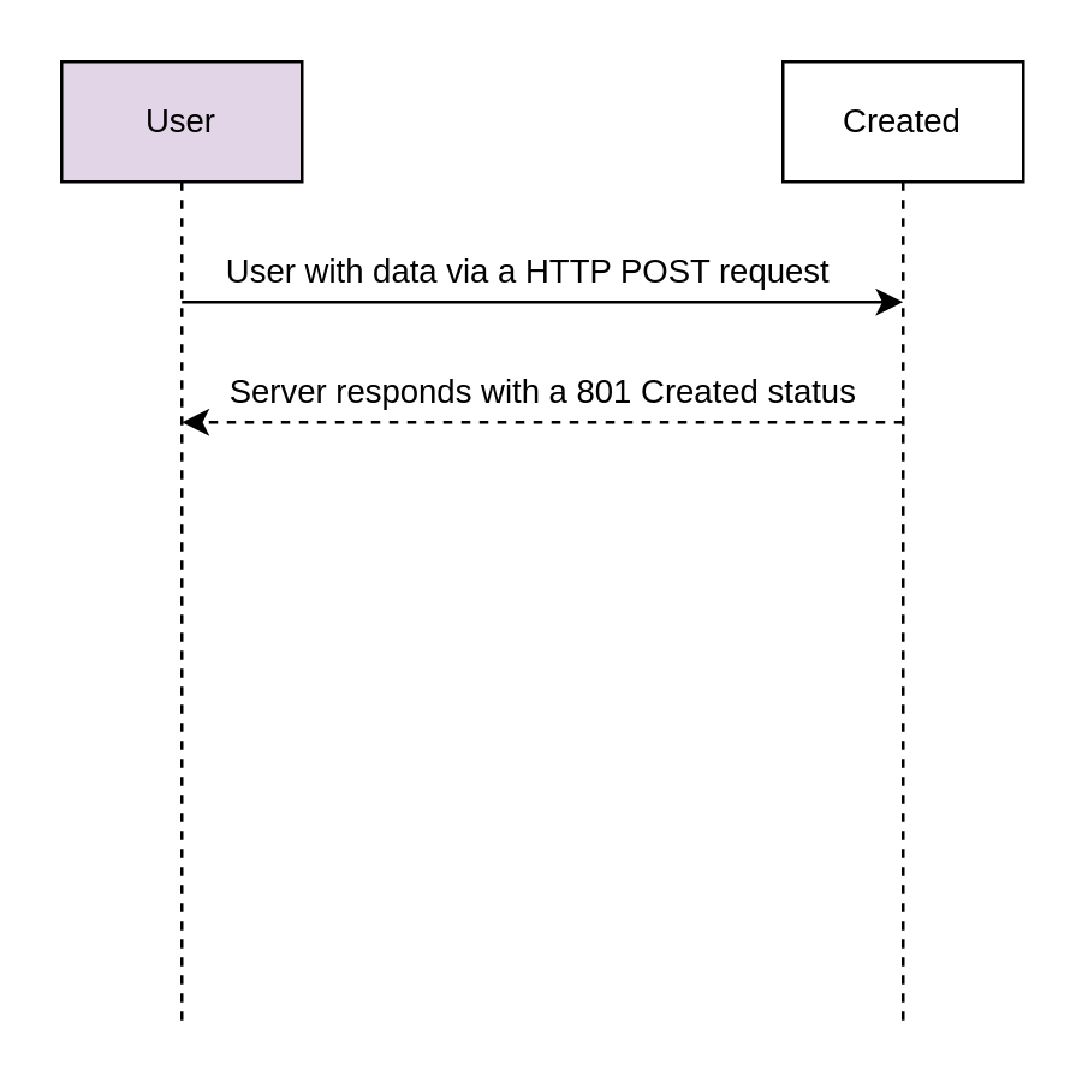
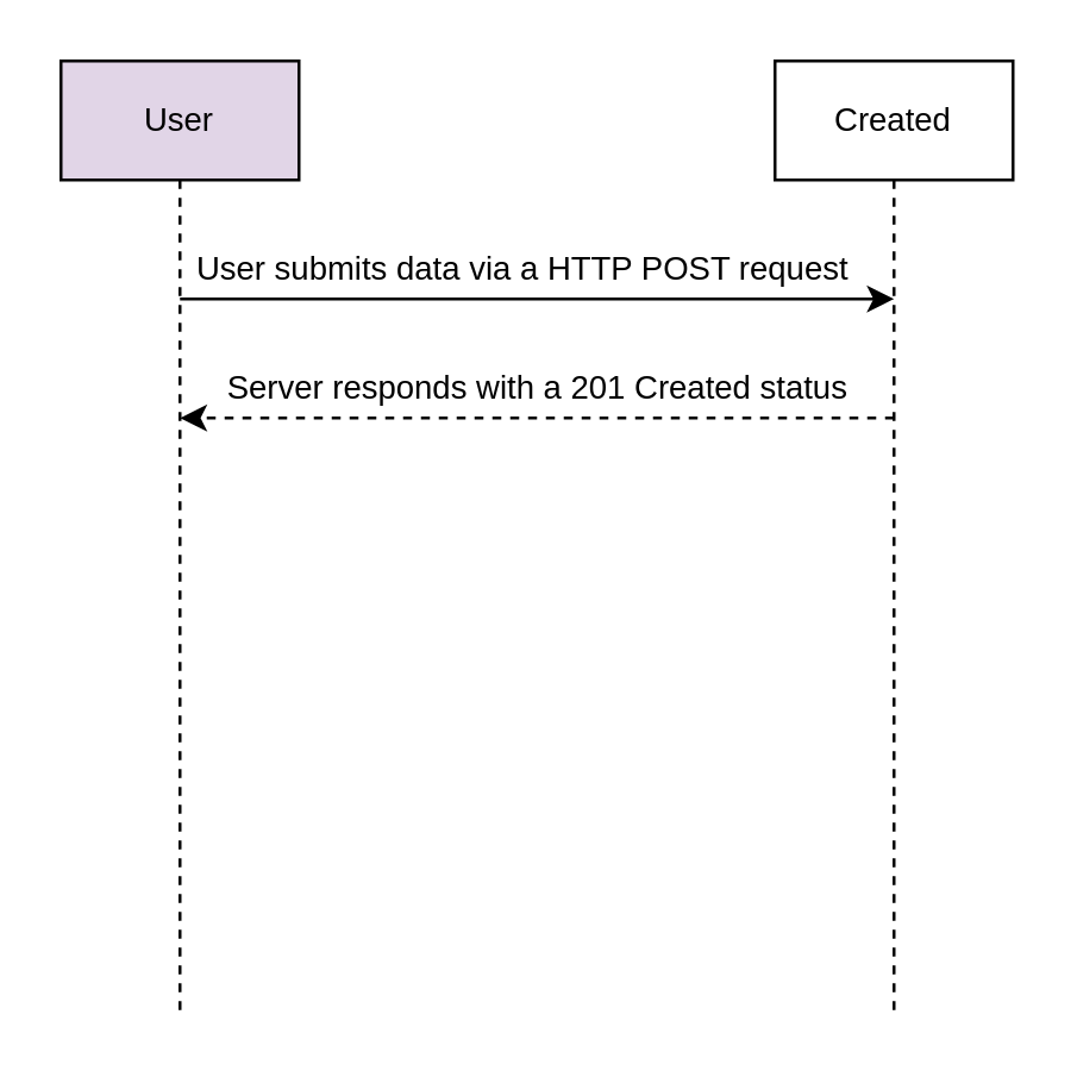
- <mxCell id="7" value="&lt;div&gt;User with data via a HTTP POST request&lt;/div&gt;" style="text;html=1;align=center;verticalAlign=middle;resizable=0;points=[];autosize=1;strokeColor=none;fontSize=11;" vertex="1" parent="1"><mxGeometry x="60" y="80" width="230" height="20" as="geometry" /></mxCell>
+ <mxCell id="7" value="&lt;div&gt;User submits data via a HTTP POST request&lt;/div&gt;" style="text;html=1;align=center;verticalAlign=middle;resizable=0;points=[];autosize=1;strokeColor=none;fontSize=11;" vertex="1" parent="1"><mxGeometry x="60" y="80" width="230" height="20" as="geometry" /></mxCell>
- <mxCell id="9" value="Server responds with a 801 Created status" style="text;html=1;align=center;verticalAlign=middle;resizable=0;points=[];autosize=1;strokeColor=none;fontSize=11;" vertex="1" parent="1"><mxGeometry x="70" y="120" width="220" height="20" as="geometry" /></mxCell>
+ <mxCell id="9" value="Server responds with a 201 Created status" style="text;html=1;align=center;verticalAlign=middle;resizable=0;points=[];autosize=1;strokeColor=none;fontSize=11;" vertex="1" parent="1"><mxGeometry x="70" y="120" width="220" height="20" as="geometry" /></mxCell>
